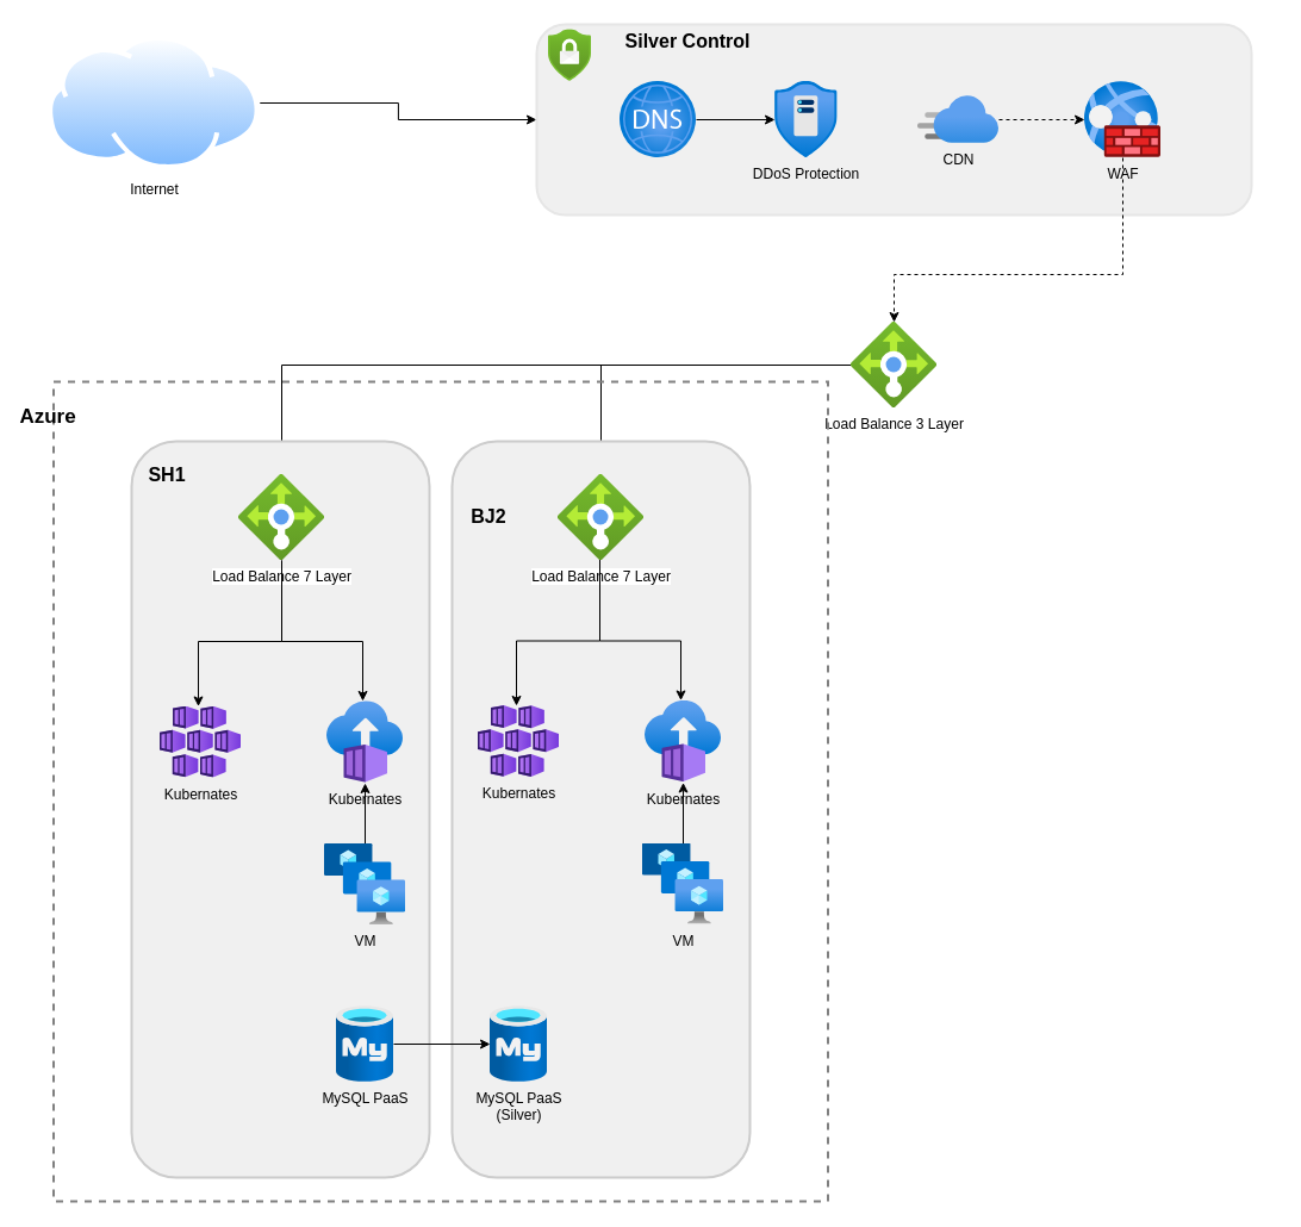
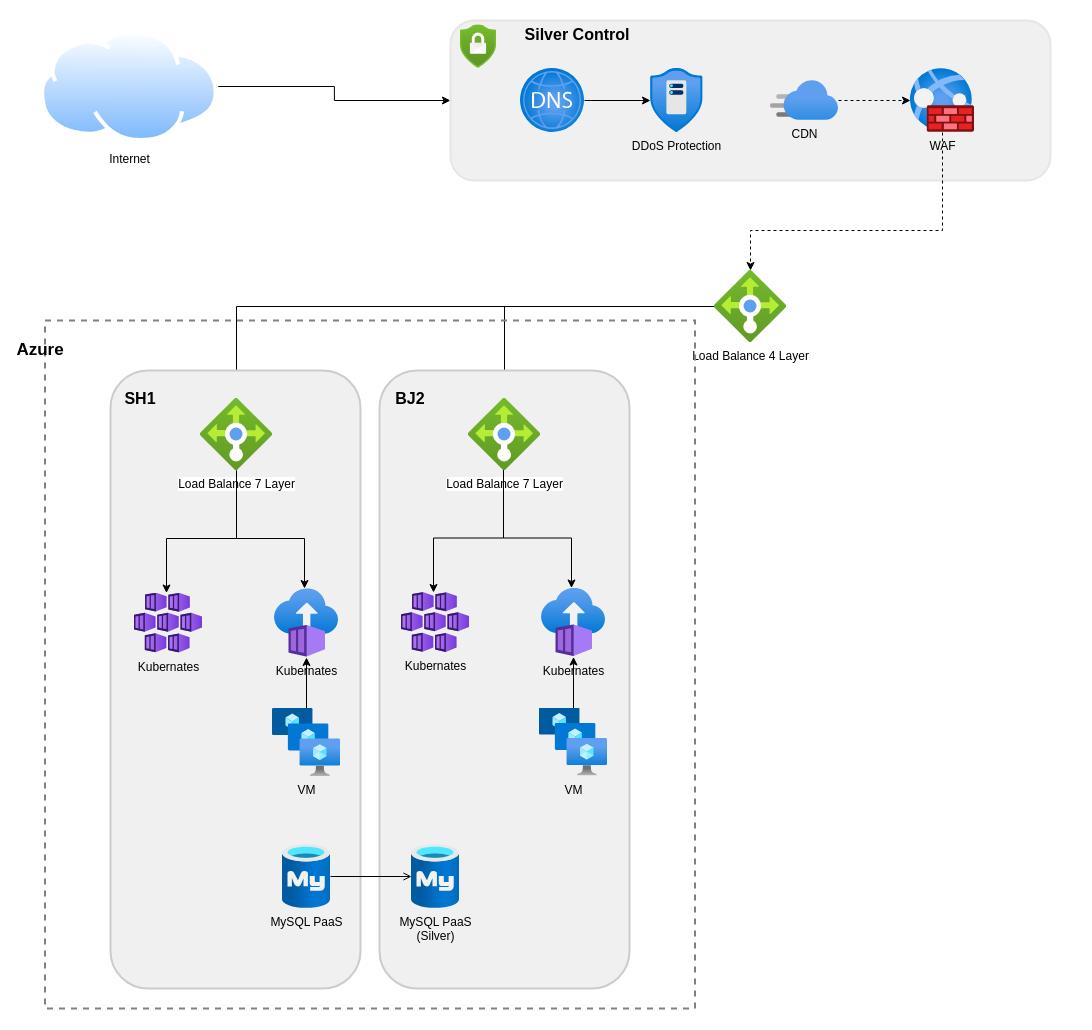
- <mxCell id="6" value="Load Balance 3 Layer" style="aspect=fixed;html=1;points=[];align=center;image;fontSize=12;image=img/lib/azure2/networking/Load_Balancers.svg;" vertex="1" parent="1"><mxGeometry x="714" y="270" width="72" height="72" as="geometry" /></mxCell>
+ <mxCell id="6" value="Load Balance 4 Layer" style="aspect=fixed;html=1;points=[];align=center;image;fontSize=12;image=img/lib/azure2/networking/Load_Balancers.svg;" vertex="1" parent="1"><mxGeometry x="714" y="270" width="72" height="72" as="geometry" /></mxCell>
- <mxCell id="40" value="BJ2" style="text;html=1;strokeColor=none;fillColor=none;align=center;verticalAlign=middle;whiteSpace=wrap;rounded=0;labelBackgroundColor=none;fontSize=16;fontStyle=1" vertex="1" parent="19"><mxGeometry x="280" y="53" width="40" height="20" as="geometry" /></mxCell>
+ <mxCell id="40" value="BJ2" style="text;html=1;strokeColor=none;fillColor=none;align=center;verticalAlign=middle;whiteSpace=wrap;rounded=0;labelBackgroundColor=none;fontSize=16;fontStyle=1" vertex="1" parent="19"><mxGeometry x="280" y="18" width="40" height="20" as="geometry" /></mxCell>
- <mxCell id="38" value="" style="edgeStyle=orthogonalEdgeStyle;rounded=0;orthogonalLoop=1;jettySize=auto;html=1;fontSize=16;verticalAlign=middle;" edge="1" parent="19" source="24" target="37"><mxGeometry as="geometry" /></mxCell>
+ <mxCell id="38" value="" style="edgeStyle=orthogonalEdgeStyle;rounded=0;orthogonalLoop=1;jettySize=auto;html=1;fontSize=16;verticalAlign=middle;endArrow=open;" edge="1" parent="19" source="24" target="37"><mxGeometry as="geometry" /></mxCell>
